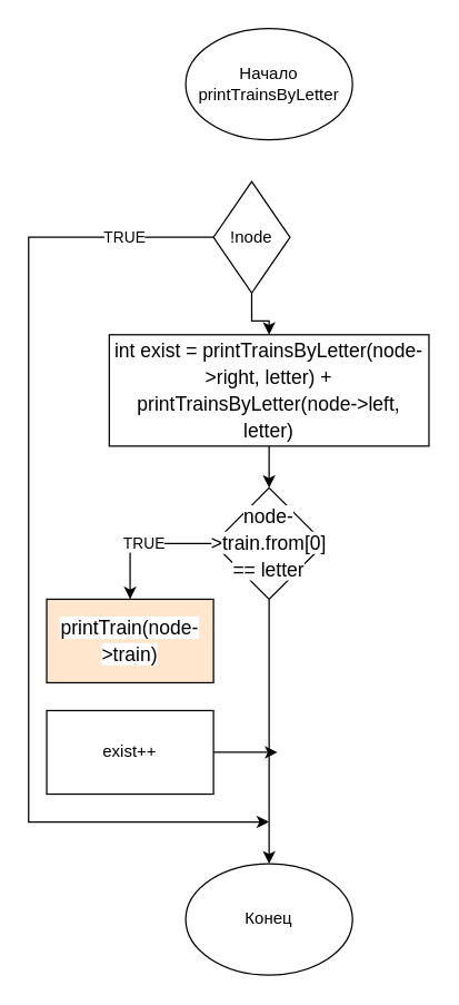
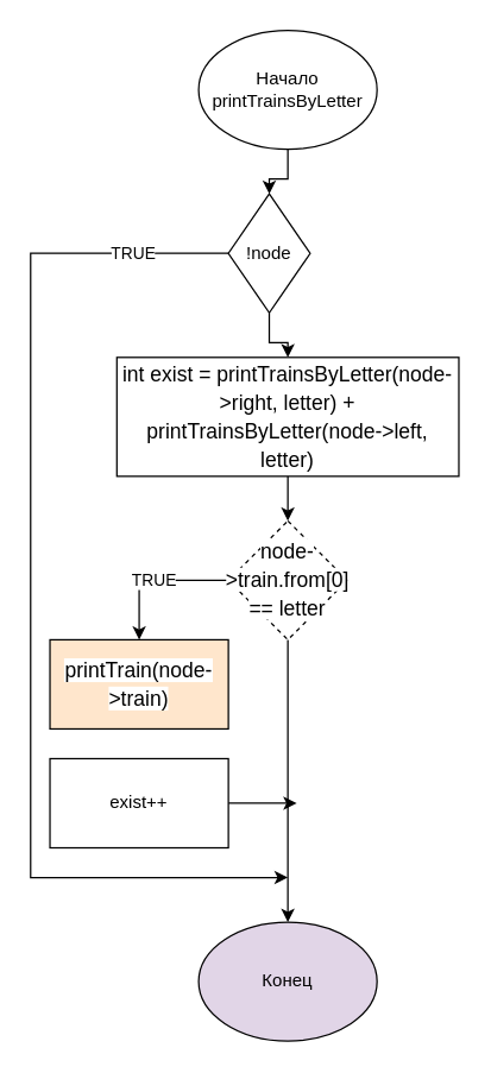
+ <mxCell id="2" style="edgeStyle=orthogonalEdgeStyle;rounded=0;orthogonalLoop=1;jettySize=auto;html=1;entryX=0.5;entryY=0;entryDx=0;entryDy=0;" edge="1" parent="1" source="3" target="6"><mxGeometry relative="1" as="geometry" /></mxCell>
- <mxCell id="11" value="&lt;div style=&quot;font-size: 14px; line-height: 19px;&quot;&gt;&lt;span style=&quot;background-color: rgb(255, 255, 255);&quot;&gt;node-&amp;gt;train.from[0] == letter&lt;/span&gt;&lt;/div&gt;" style="rhombus;whiteSpace=wrap;html=1;" vertex="1" parent="1"><mxGeometry x="153" y="350" width="80" height="80" as="geometry" /></mxCell>
+ <mxCell id="11" value="&lt;div style=&quot;font-size: 14px; line-height: 19px;&quot;&gt;&lt;span style=&quot;background-color: rgb(255, 255, 255);&quot;&gt;node-&amp;gt;train.from[0] == letter&lt;/span&gt;&lt;/div&gt;" style="rhombus;whiteSpace=wrap;html=1;dashed=1;" vertex="1" parent="1"><mxGeometry x="153" y="350" width="80" height="80" as="geometry" /></mxCell>
- <mxCell id="15" value="Конец" style="ellipse;whiteSpace=wrap;html=1;" vertex="1" parent="1"><mxGeometry x="133" y="620" width="120" height="80" as="geometry" /></mxCell>
+ <mxCell id="15" value="Конец" style="ellipse;whiteSpace=wrap;html=1;fillColor=#e1d5e7;" vertex="1" parent="1"><mxGeometry x="133" y="620" width="120" height="80" as="geometry" /></mxCell>
